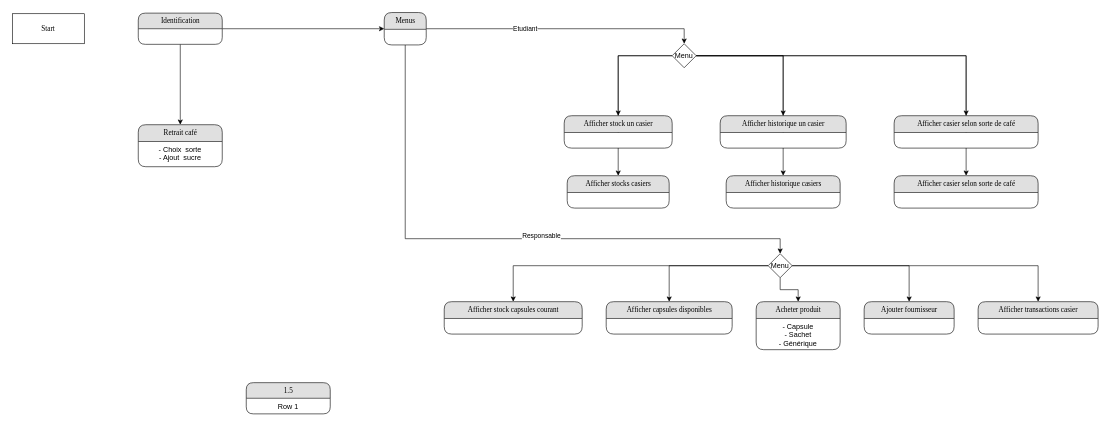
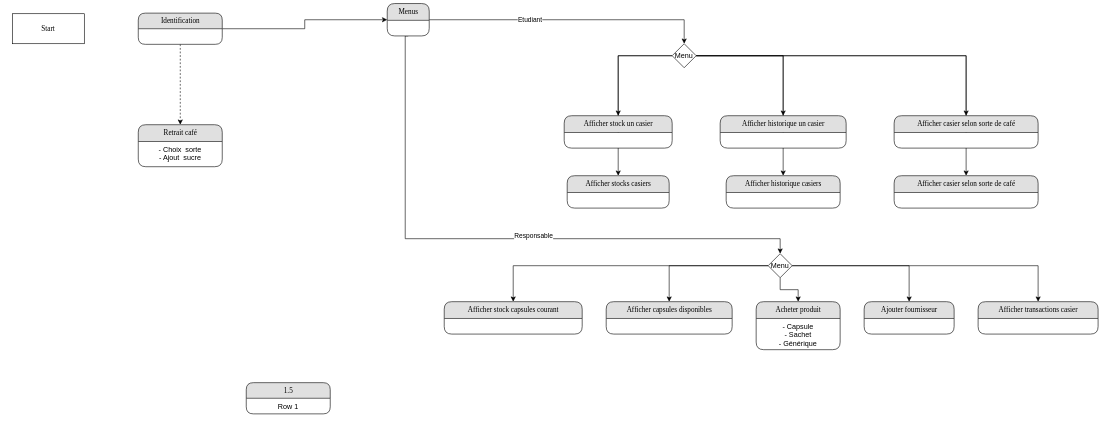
- <mxCell id="18" value="Menus" style="swimlane;html=1;fontStyle=0;childLayout=stackLayout;horizontal=1;startSize=28;fillColor=#e0e0e0;horizontalStack=0;resizeParent=1;resizeLast=0;collapsible=1;marginBottom=0;swimlaneFillColor=#ffffff;align=center;rounded=1;shadow=0;comic=0;labelBackgroundColor=none;strokeWidth=1;fontFamily=Verdana;fontSize=12;autosize=1;resizeHeight=1;" vertex="1" parent="1"><mxGeometry x="640" y="20" width="70" height="54" as="geometry"><mxRectangle x="430" y="54" width="50" height="26" as="alternateBounds" /></mxGeometry></mxCell>
+ <mxCell id="18" value="Menus" style="swimlane;html=1;fontStyle=0;childLayout=stackLayout;horizontal=1;startSize=28;fillColor=#e0e0e0;horizontalStack=0;resizeParent=1;resizeLast=0;collapsible=1;marginBottom=0;swimlaneFillColor=#ffffff;align=center;rounded=1;shadow=0;comic=0;labelBackgroundColor=none;strokeWidth=1;fontFamily=Verdana;fontSize=12;autosize=1;resizeHeight=1;" vertex="1" parent="1"><mxGeometry x="645" y="5" width="70" height="54" as="geometry"><mxRectangle x="430" y="54" width="50" height="26" as="alternateBounds" /></mxGeometry></mxCell>
- <mxCell id="6" style="edgeStyle=orthogonalEdgeStyle;rounded=0;orthogonalLoop=1;jettySize=auto;html=1;exitX=0.5;exitY=1;exitDx=0;exitDy=0;startArrow=none;startFill=0;" edge="1" parent="1" source="7" target="38"><mxGeometry relative="1" as="geometry" /></mxCell>
+ <mxCell id="6" style="edgeStyle=orthogonalEdgeStyle;rounded=0;orthogonalLoop=1;jettySize=auto;html=1;exitX=0.5;exitY=1;exitDx=0;exitDy=0;startArrow=none;startFill=0;dashed=1;" edge="1" parent="1" source="7" target="38"><mxGeometry relative="1" as="geometry" /></mxCell>
